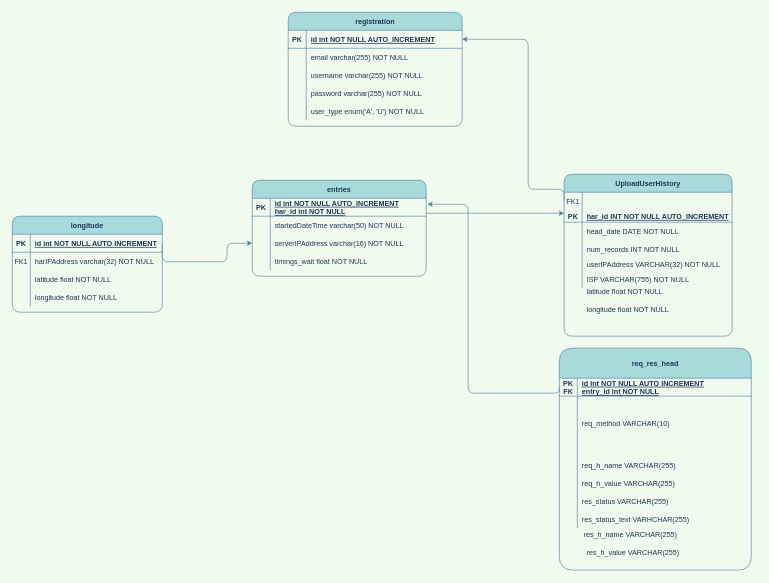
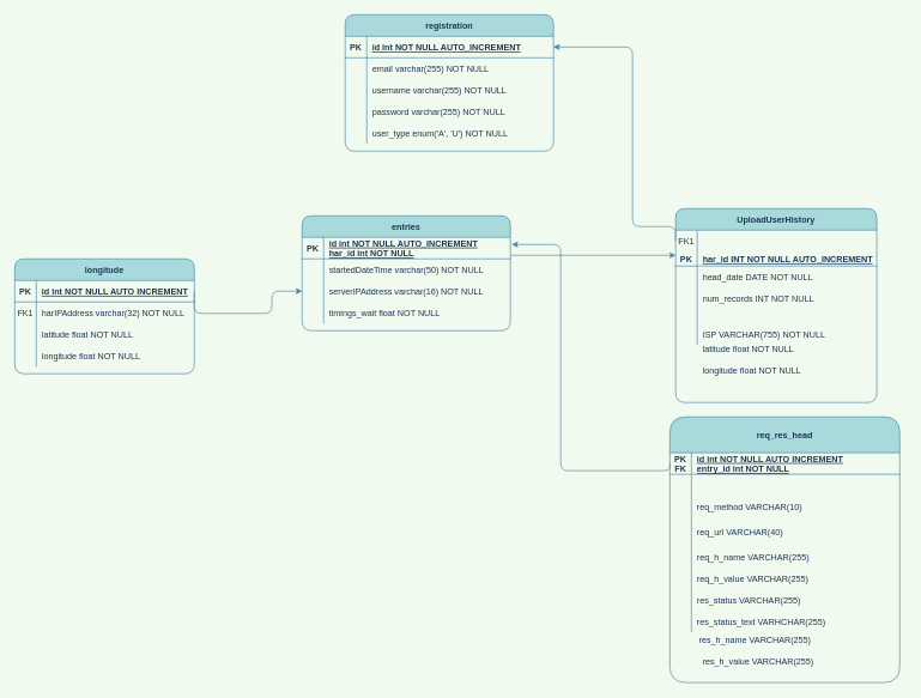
- <mxCell id="70" value="userIPAddress VARCHAR(32) NOT NULL" style="shape=partialRectangle;overflow=hidden;connectable=0;fillColor=none;top=0;left=0;bottom=0;right=0;align=left;spacingLeft=6;rounded=1;strokeColor=#457B9D;fontColor=#1D3557;" parent="68" vertex="1"><mxGeometry x="30" width="250" height="20" as="geometry" /></mxCell>
+ <mxCell id="27" value="req_url VARCHAR(40) " style="shape=partialRectangle;overflow=hidden;connectable=0;fillColor=none;top=0;left=0;bottom=0;right=0;align=left;spacingLeft=6;rounded=1;strokeColor=#457B9D;fontColor=#1D3557;" parent="25" vertex="1"><mxGeometry x="30" width="290" height="40" as="geometry" /></mxCell>
